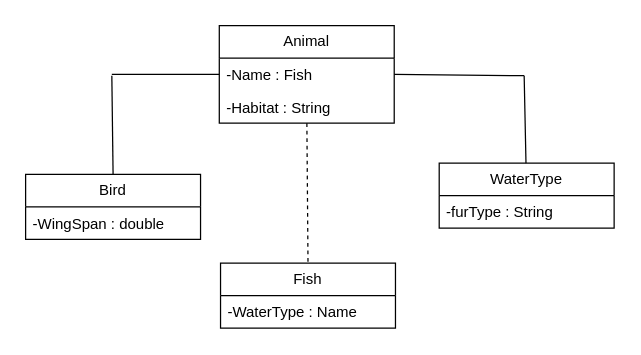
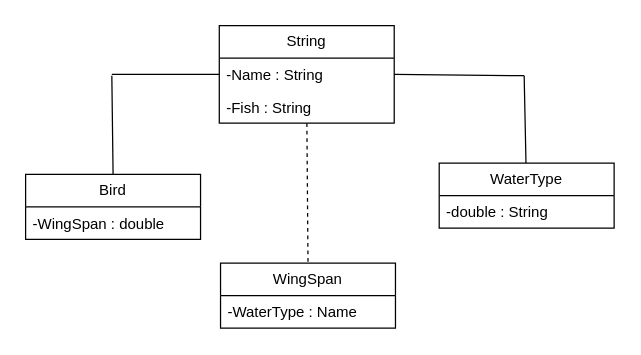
- <mxCell id="2" value="Animal" style="swimlane;fontStyle=0;childLayout=stackLayout;horizontal=1;startSize=26;fillColor=none;horizontalStack=0;resizeParent=1;resizeParentMax=0;resizeLast=0;collapsible=1;marginBottom=0;whiteSpace=wrap;html=1;" vertex="1" parent="1"><mxGeometry x="175" y="20" width="140" height="78" as="geometry" /></mxCell>
+ <mxCell id="2" value="String" style="swimlane;fontStyle=0;childLayout=stackLayout;horizontal=1;startSize=26;fillColor=none;horizontalStack=0;resizeParent=1;resizeParentMax=0;resizeLast=0;collapsible=1;marginBottom=0;whiteSpace=wrap;html=1;" vertex="1" parent="1"><mxGeometry x="175" y="20" width="140" height="78" as="geometry" /></mxCell>
- <mxCell id="3" value="-Name : Fish" style="text;strokeColor=none;fillColor=none;align=left;verticalAlign=top;spacingLeft=4;spacingRight=4;overflow=hidden;rotatable=0;points=[[0,0.5],[1,0.5]];portConstraint=eastwest;whiteSpace=wrap;html=1;" vertex="1" parent="2"><mxGeometry y="26" width="140" height="26" as="geometry" /></mxCell>
+ <mxCell id="3" value="-Name : String" style="text;strokeColor=none;fillColor=none;align=left;verticalAlign=top;spacingLeft=4;spacingRight=4;overflow=hidden;rotatable=0;points=[[0,0.5],[1,0.5]];portConstraint=eastwest;whiteSpace=wrap;html=1;" vertex="1" parent="2"><mxGeometry y="26" width="140" height="26" as="geometry" /></mxCell>
- <mxCell id="4" value="-Habitat : String" style="text;strokeColor=none;fillColor=none;align=left;verticalAlign=top;spacingLeft=4;spacingRight=4;overflow=hidden;rotatable=0;points=[[0,0.5],[1,0.5]];portConstraint=eastwest;whiteSpace=wrap;html=1;" vertex="1" parent="2"><mxGeometry y="52" width="140" height="26" as="geometry" /></mxCell>
+ <mxCell id="4" value="-Fish : String" style="text;strokeColor=none;fillColor=none;align=left;verticalAlign=top;spacingLeft=4;spacingRight=4;overflow=hidden;rotatable=0;points=[[0,0.5],[1,0.5]];portConstraint=eastwest;whiteSpace=wrap;html=1;" vertex="1" parent="2"><mxGeometry y="52" width="140" height="26" as="geometry" /></mxCell>
- <mxCell id="10" value="-furType : String" style="text;strokeColor=none;fillColor=none;align=left;verticalAlign=top;spacingLeft=4;spacingRight=4;overflow=hidden;rotatable=0;points=[[0,0.5],[1,0.5]];portConstraint=eastwest;whiteSpace=wrap;html=1;" vertex="1" parent="9"><mxGeometry y="26" width="140" height="26" as="geometry" /></mxCell>
+ <mxCell id="10" value="-double : String" style="text;strokeColor=none;fillColor=none;align=left;verticalAlign=top;spacingLeft=4;spacingRight=4;overflow=hidden;rotatable=0;points=[[0,0.5],[1,0.5]];portConstraint=eastwest;whiteSpace=wrap;html=1;" vertex="1" parent="9"><mxGeometry y="26" width="140" height="26" as="geometry" /></mxCell>
- <mxCell id="7" value="Fish" style="swimlane;fontStyle=0;childLayout=stackLayout;horizontal=1;startSize=26;fillColor=none;horizontalStack=0;resizeParent=1;resizeParentMax=0;resizeLast=0;collapsible=1;marginBottom=0;whiteSpace=wrap;html=1;" vertex="1" parent="1"><mxGeometry x="176" y="210" width="140" height="52" as="geometry" /></mxCell>
+ <mxCell id="7" value="WingSpan" style="swimlane;fontStyle=0;childLayout=stackLayout;horizontal=1;startSize=26;fillColor=none;horizontalStack=0;resizeParent=1;resizeParentMax=0;resizeLast=0;collapsible=1;marginBottom=0;whiteSpace=wrap;html=1;" vertex="1" parent="1"><mxGeometry x="176" y="210" width="140" height="52" as="geometry" /></mxCell>
